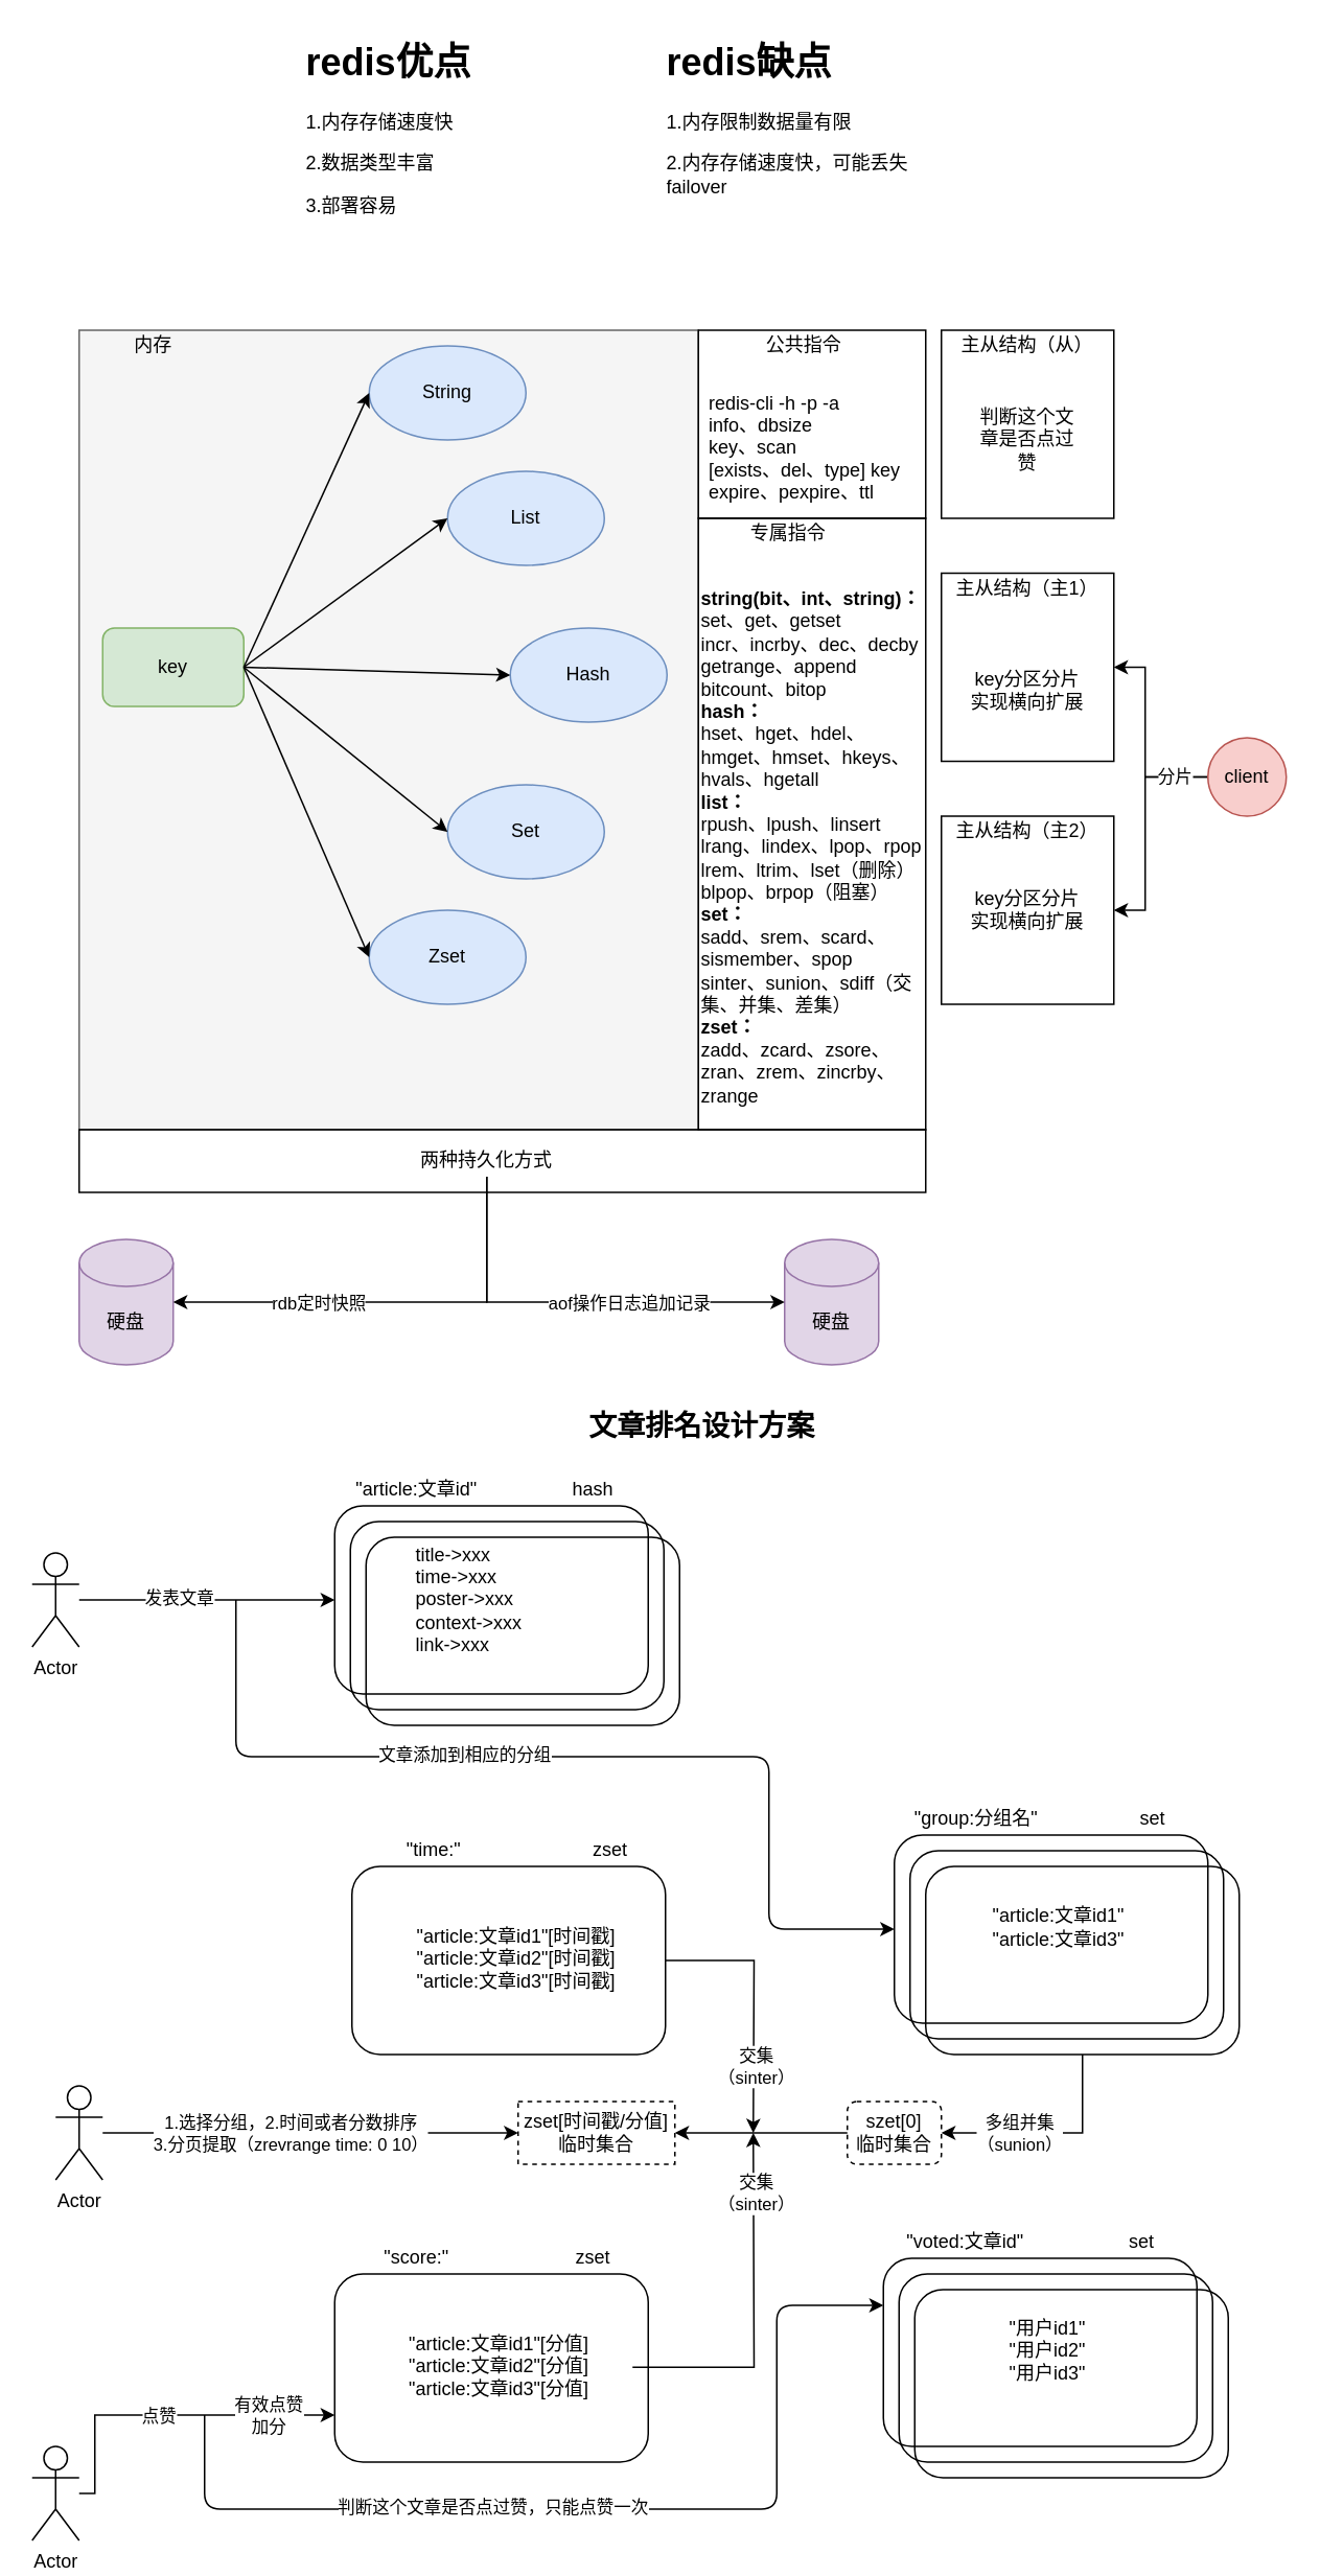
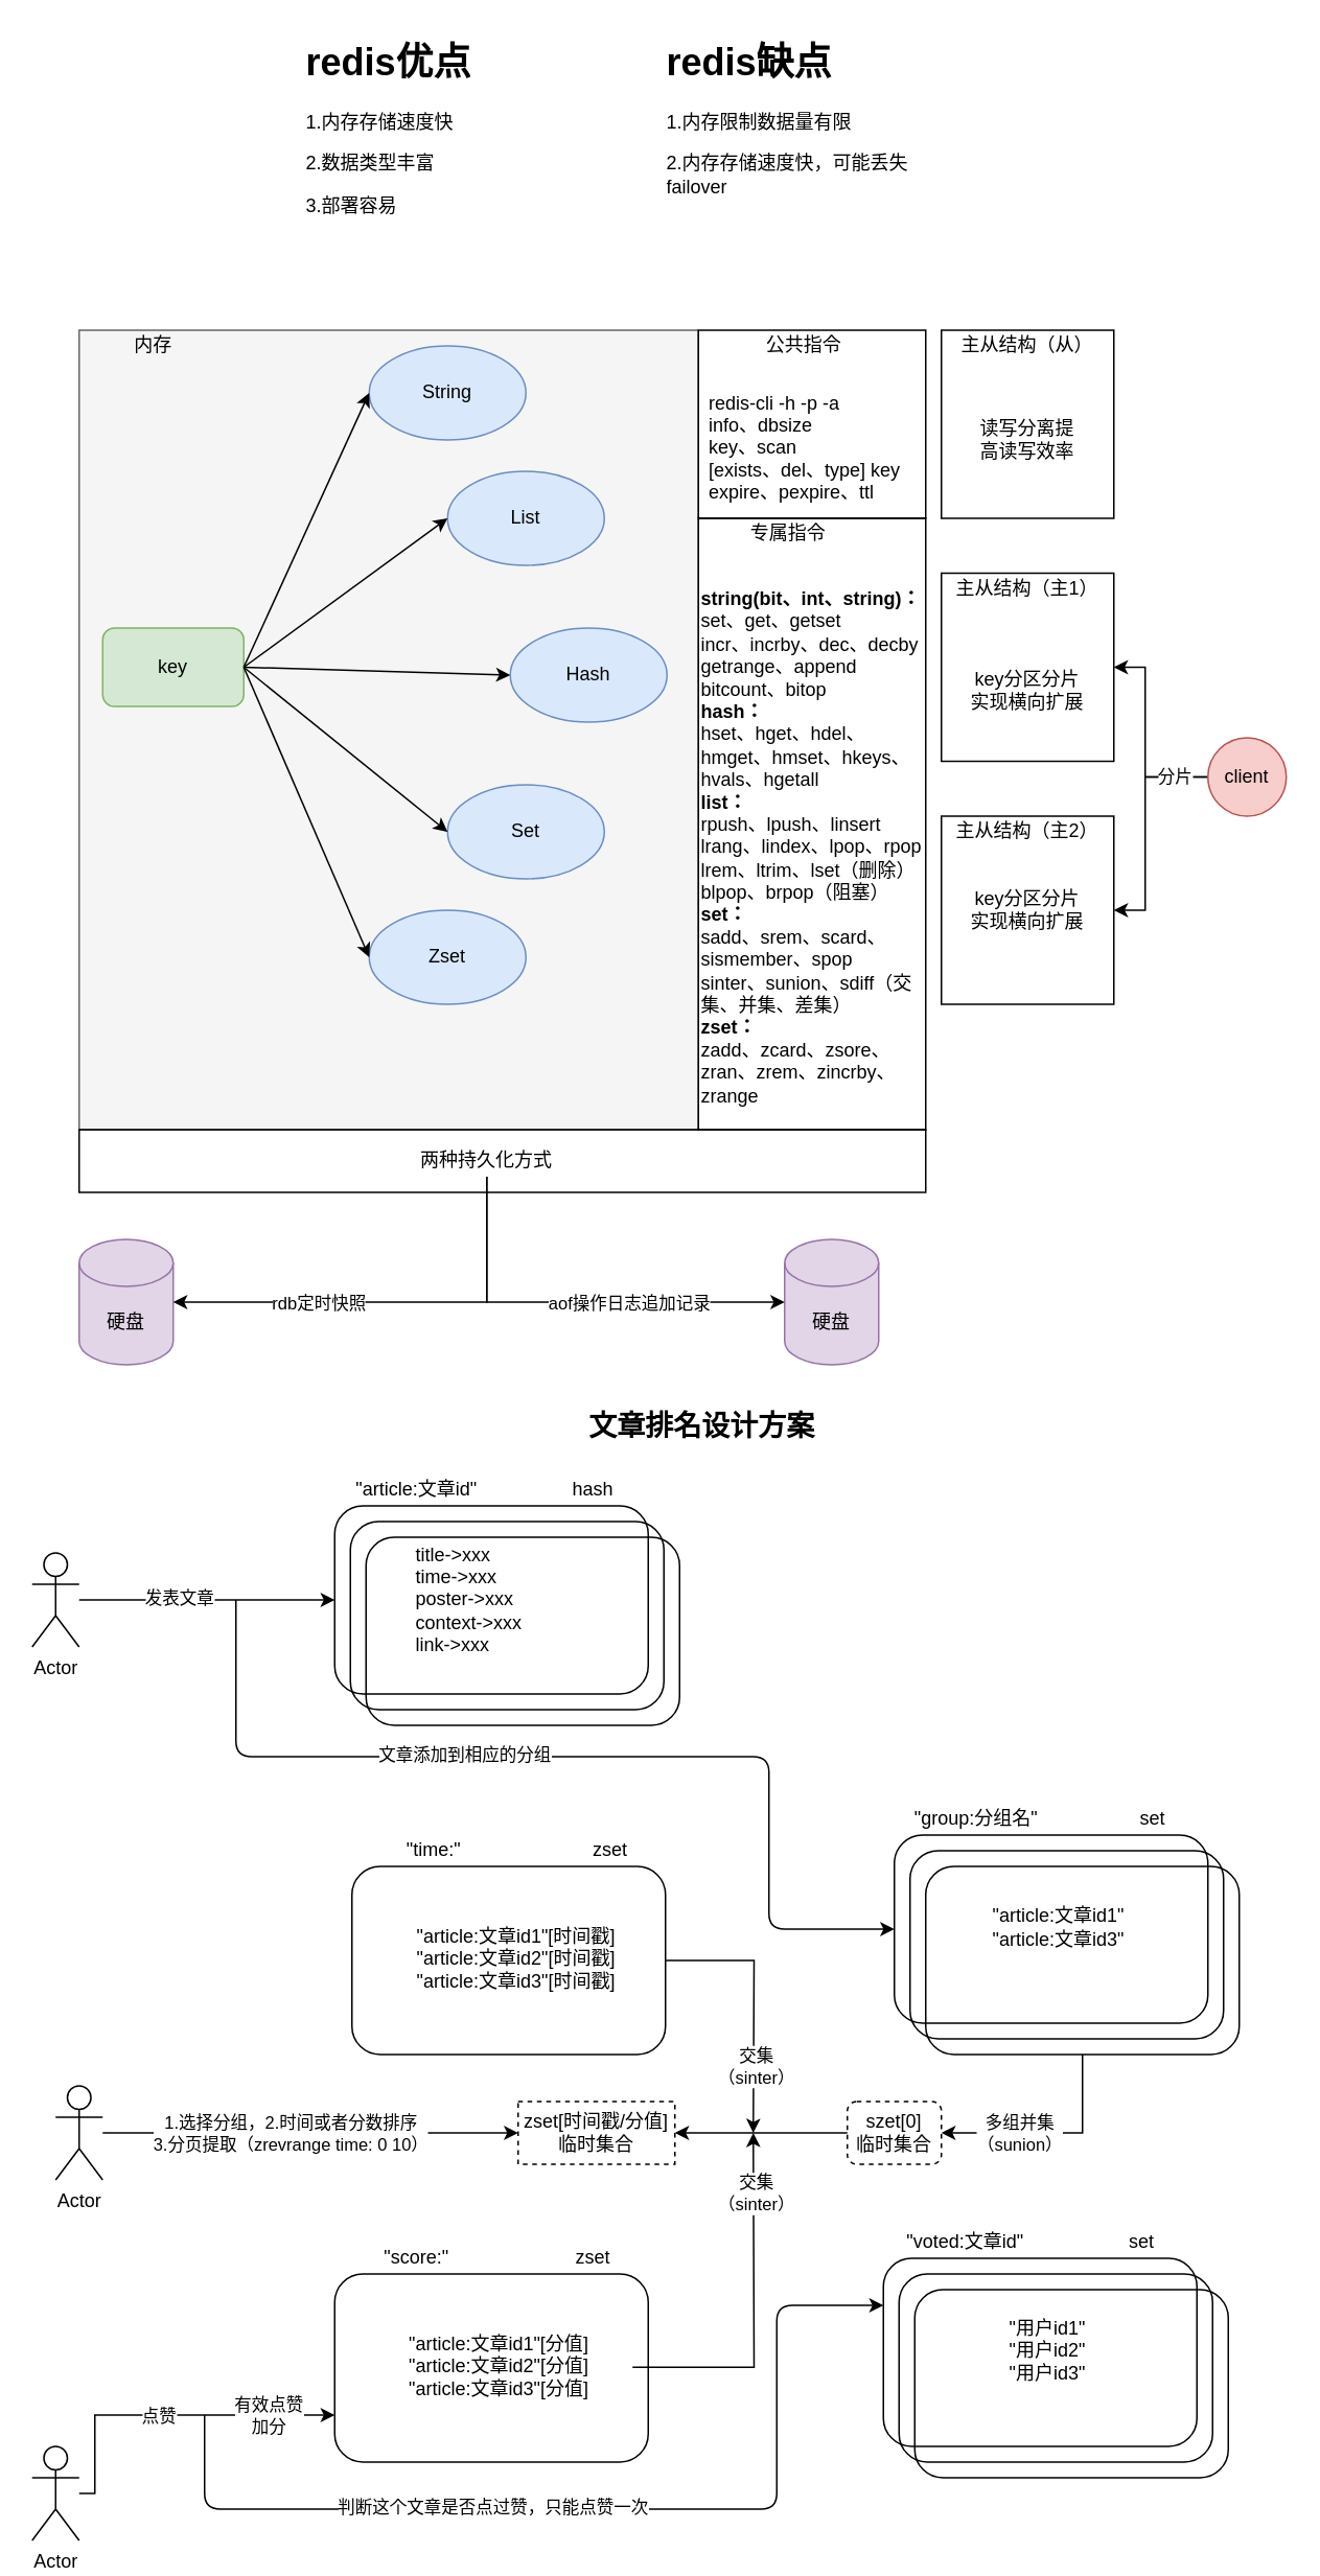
- <mxCell id="44" value="判断这个文章是否点过赞" style="text;html=1;strokeColor=none;fillColor=none;align=center;verticalAlign=middle;whiteSpace=wrap;rounded=0;" vertex="1" parent="1"><mxGeometry x="620" y="260" width="70" height="40" as="geometry" /></mxCell>
+ <mxCell id="44" value="读写分离提高读写效率" style="text;html=1;strokeColor=none;fillColor=none;align=center;verticalAlign=middle;whiteSpace=wrap;rounded=0;" vertex="1" parent="1"><mxGeometry x="620" y="260" width="70" height="40" as="geometry" /></mxCell>
